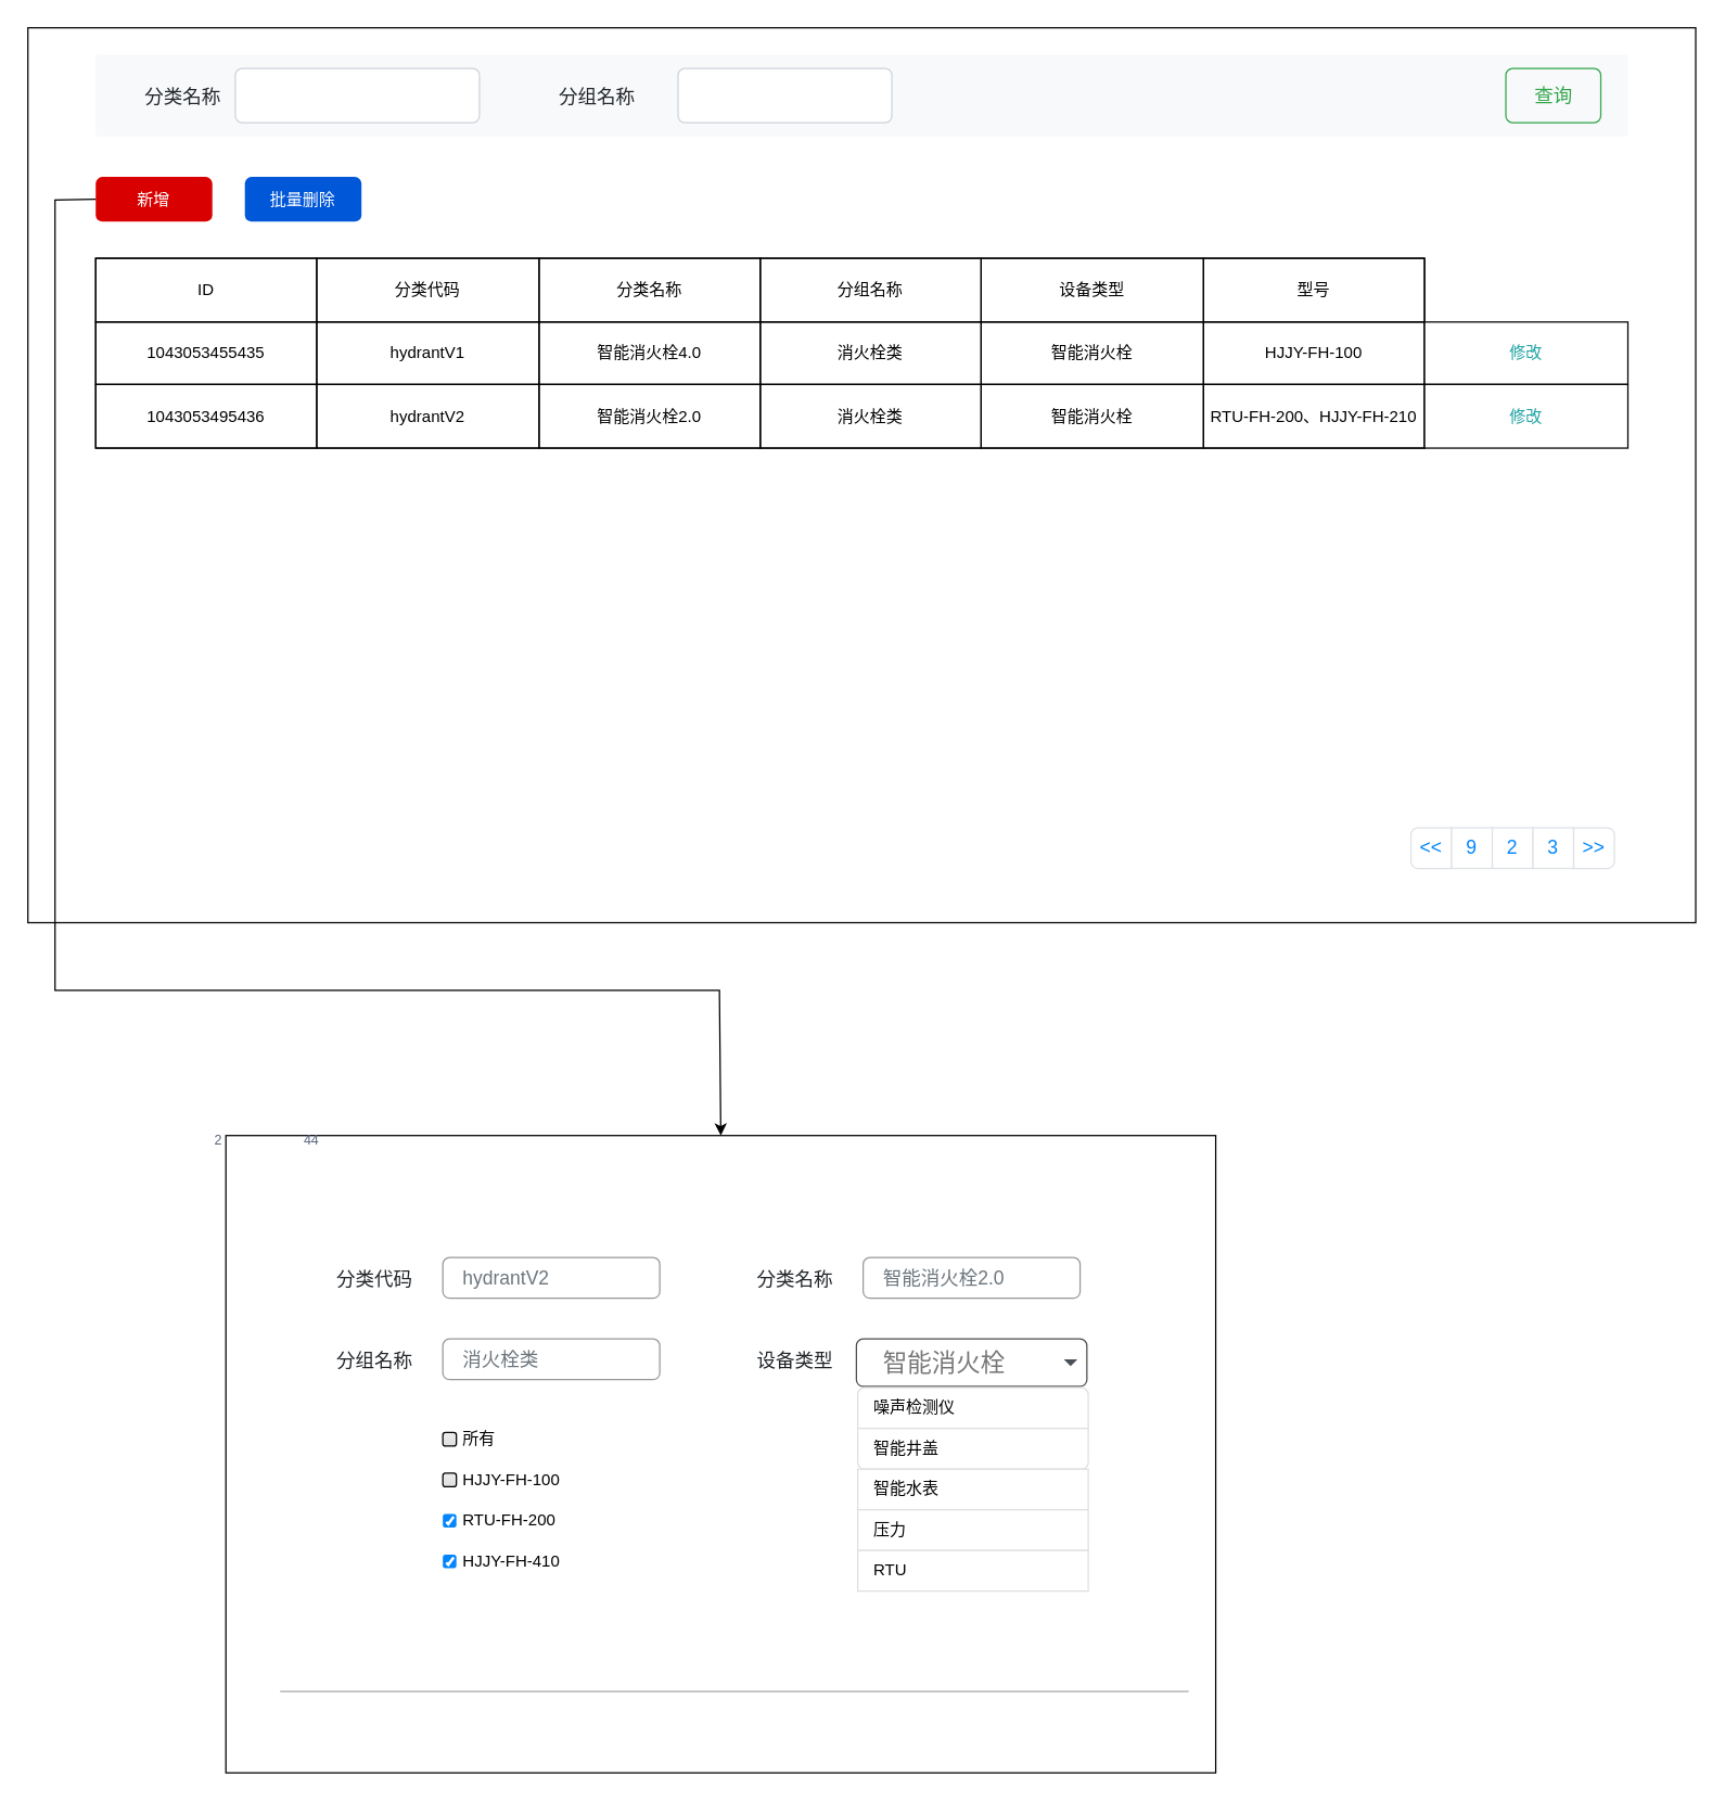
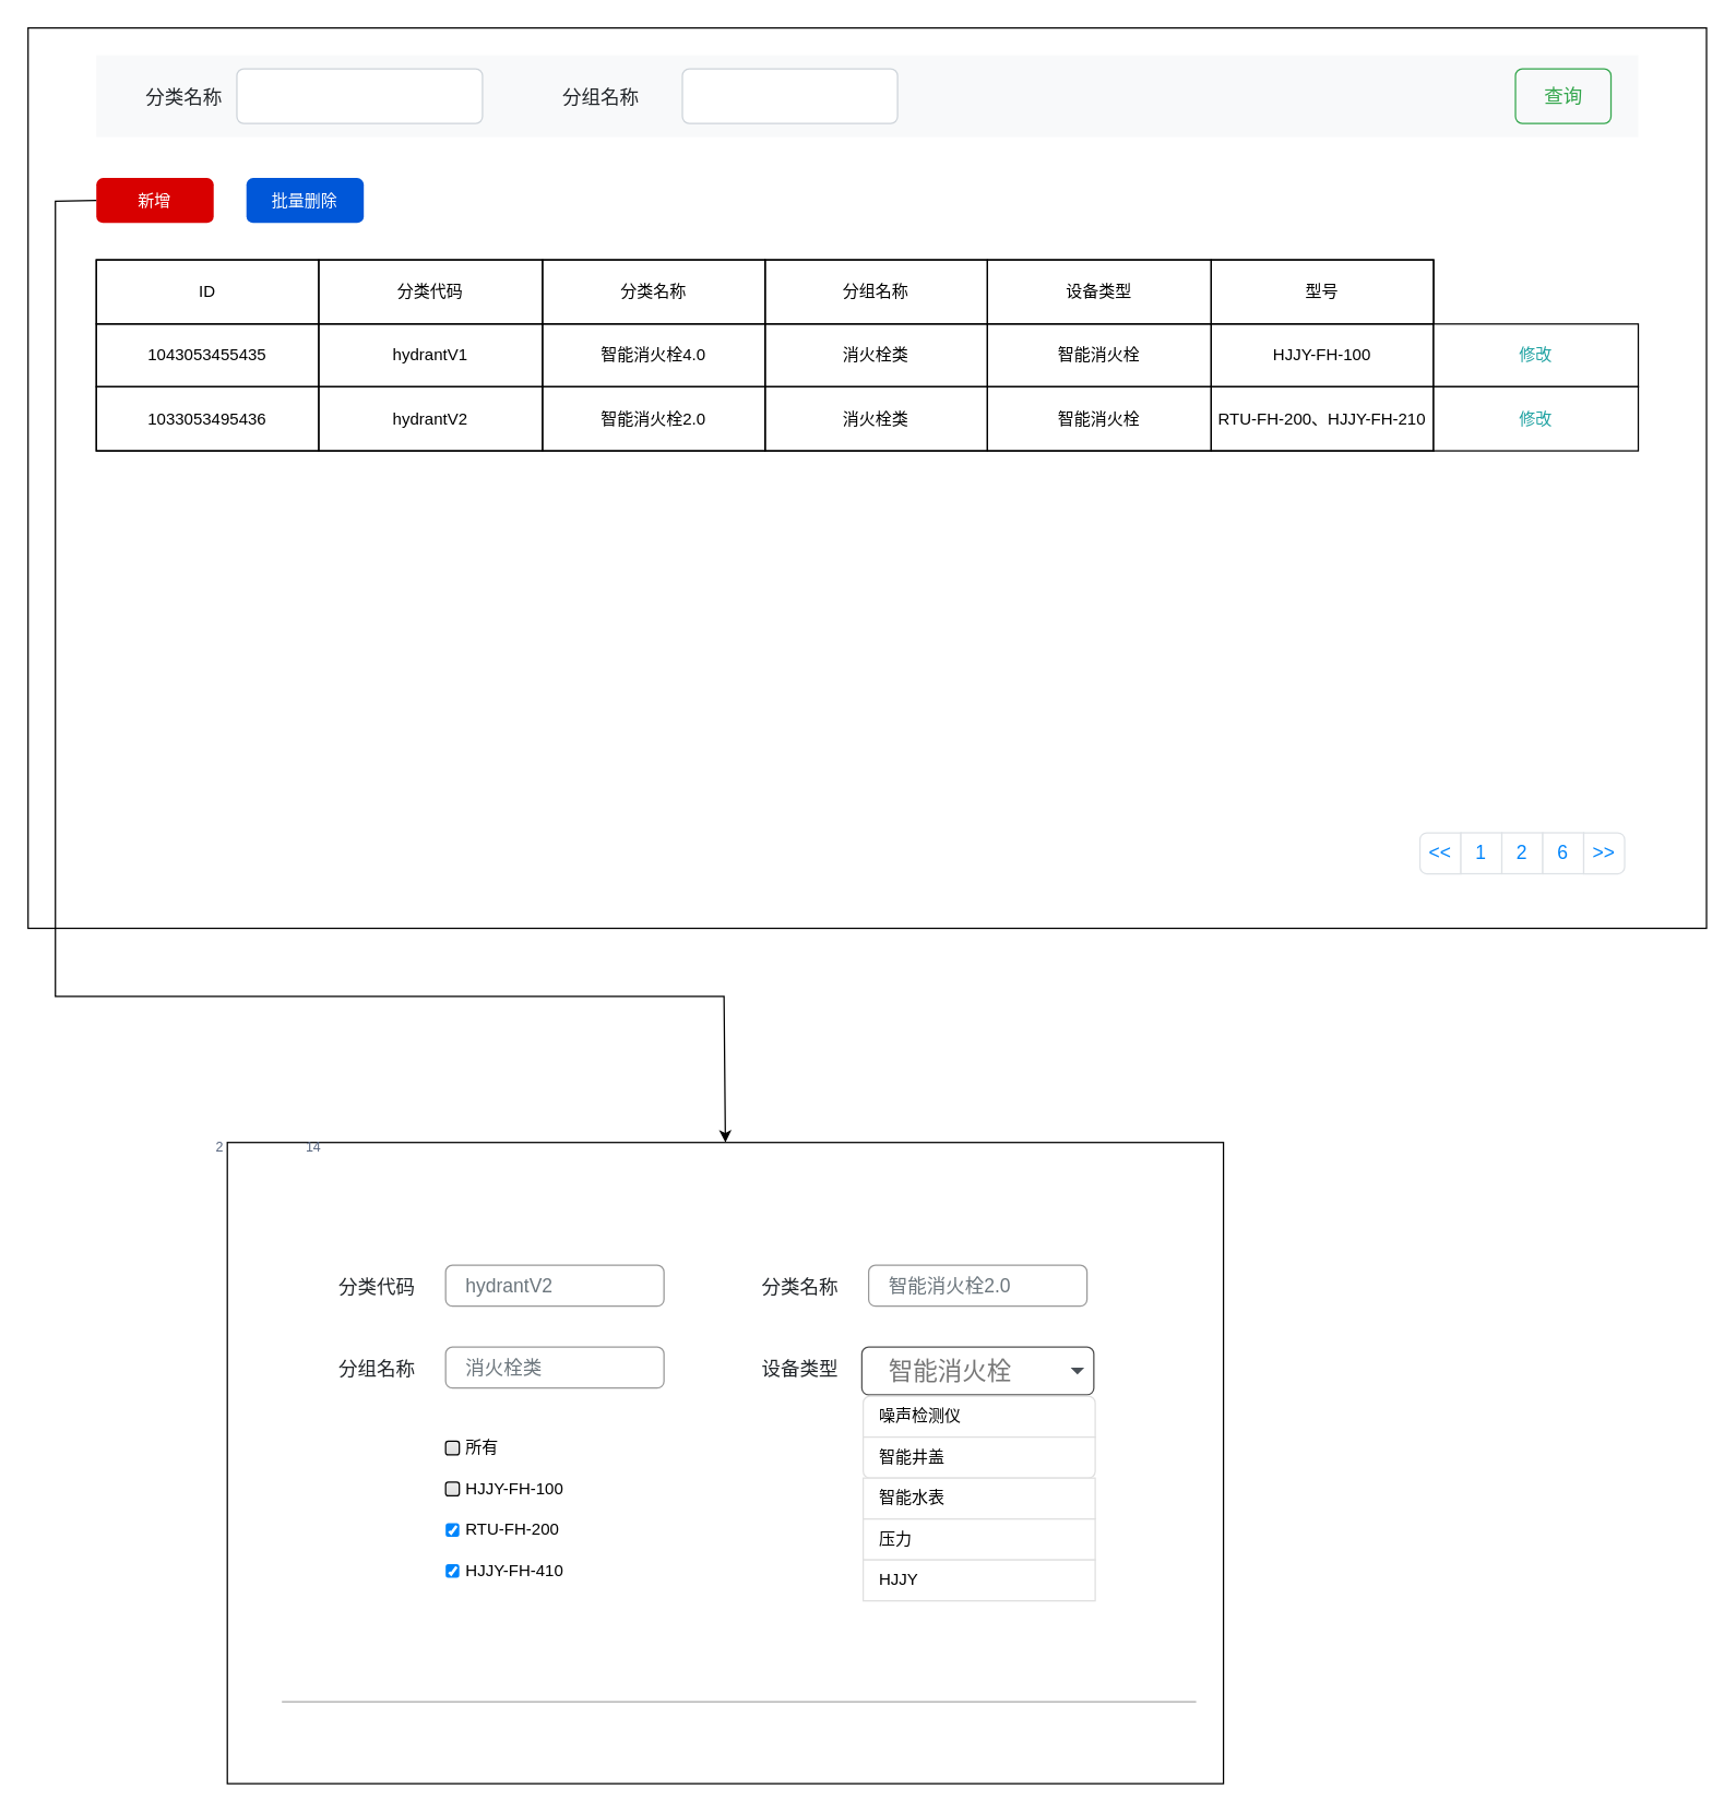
- <mxCell id="41" value="1043053495436" style="connectable=0;recursiveResize=0;strokeColor=inherit;fillColor=none;align=center;whiteSpace=wrap;html=1;" parent="40" vertex="1"><mxGeometry width="163" height="47" as="geometry"><mxRectangle width="163" height="47" as="alternateBounds" /></mxGeometry></mxCell>
+ <mxCell id="41" value="1033053495436" style="connectable=0;recursiveResize=0;strokeColor=inherit;fillColor=none;align=center;whiteSpace=wrap;html=1;" parent="40" vertex="1"><mxGeometry width="163" height="47" as="geometry"><mxRectangle width="163" height="47" as="alternateBounds" /></mxGeometry></mxCell>
- <mxCell id="59" value="9" style="text;strokeColor=inherit;align=center;verticalAlign=middle;spacingLeft=5;spacingRight=5;overflow=hidden;points=[[0,0.5],[1,0.5]];portConstraint=eastwest;rotatable=0;whiteSpace=wrap;html=1;rSize=5;fillColor=inherit;fontColor=inherit;fontSize=14;" parent="57" vertex="1"><mxGeometry x="30" width="30" height="30" as="geometry" /></mxCell>
+ <mxCell id="59" value="1" style="text;strokeColor=inherit;align=center;verticalAlign=middle;spacingLeft=5;spacingRight=5;overflow=hidden;points=[[0,0.5],[1,0.5]];portConstraint=eastwest;rotatable=0;whiteSpace=wrap;html=1;rSize=5;fillColor=inherit;fontColor=inherit;fontSize=14;" parent="57" vertex="1"><mxGeometry x="30" width="30" height="30" as="geometry" /></mxCell>
- <mxCell id="61" value="3" style="text;strokeColor=inherit;align=center;verticalAlign=middle;spacingLeft=5;spacingRight=5;overflow=hidden;points=[[0,0.5],[1,0.5]];portConstraint=eastwest;rotatable=0;whiteSpace=wrap;html=1;rSize=5;fillColor=inherit;fontColor=inherit;fontSize=14;" parent="57" vertex="1"><mxGeometry x="90" width="30" height="30" as="geometry" /></mxCell>
+ <mxCell id="61" value="6" style="text;strokeColor=inherit;align=center;verticalAlign=middle;spacingLeft=5;spacingRight=5;overflow=hidden;points=[[0,0.5],[1,0.5]];portConstraint=eastwest;rotatable=0;whiteSpace=wrap;html=1;rSize=5;fillColor=inherit;fontColor=inherit;fontSize=14;" parent="57" vertex="1"><mxGeometry x="90" width="30" height="30" as="geometry" /></mxCell>
- <mxCell id="30" value="44" style="strokeColor=none;fillColor=none;fontSize=10;fontColor=#596780;align=right;html=1;" parent="1" vertex="1"><mxGeometry x="196" y="830" width="40" height="20" as="geometry" /></mxCell>
+ <mxCell id="30" value="14" style="strokeColor=none;fillColor=none;fontSize=10;fontColor=#596780;align=right;html=1;" parent="1" vertex="1"><mxGeometry x="196" y="830" width="40" height="20" as="geometry" /></mxCell>
- <mxCell id="16" value="RTU" style="text;strokeColor=#DFDFDF;fillColor=#FFFFFF;align=left;verticalAlign=middle;spacingLeft=10;spacingRight=10;overflow=hidden;points=[[0,0.5],[1,0.5]];portConstraint=eastwest;rotatable=0;whiteSpace=wrap;html=1;rSize=5;fontColor=#000000;" parent="11" vertex="1"><mxGeometry y="120" width="170" height="30" as="geometry" /></mxCell>
+ <mxCell id="16" value="HJJY" style="text;strokeColor=#DFDFDF;fillColor=#FFFFFF;align=left;verticalAlign=middle;spacingLeft=10;spacingRight=10;overflow=hidden;points=[[0,0.5],[1,0.5]];portConstraint=eastwest;rotatable=0;whiteSpace=wrap;html=1;rSize=5;fontColor=#000000;" parent="11" vertex="1"><mxGeometry y="120" width="170" height="30" as="geometry" /></mxCell>
